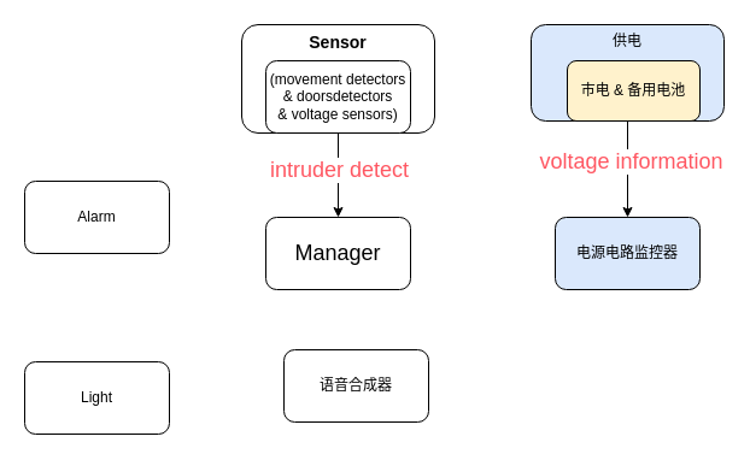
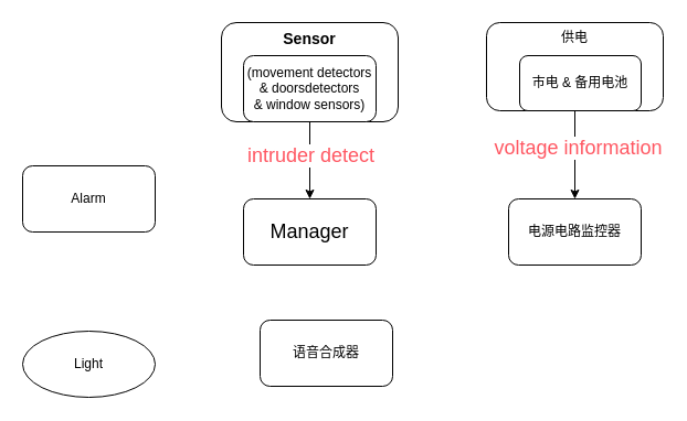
- <mxCell id="4" value="供电" style="rounded=1;whiteSpace=wrap;html=1;verticalAlign=top;movable=0;resizable=0;rotatable=0;deletable=0;editable=0;connectable=0;fillColor=#dae8fc;" vertex="1" parent="1"><mxGeometry x="440" y="20" width="160" height="80" as="geometry" /></mxCell>
+ <mxCell id="4" value="供电" style="rounded=1;whiteSpace=wrap;html=1;verticalAlign=top;movable=0;resizable=0;rotatable=0;deletable=0;editable=0;connectable=0;" vertex="1" parent="1"><mxGeometry x="440" y="20" width="160" height="80" as="geometry" /></mxCell>
- <mxCell id="5" value="市电 &amp;amp; 备用电池" style="rounded=1;whiteSpace=wrap;html=1;movable=0;resizable=0;rotatable=0;deletable=0;editable=0;connectable=0;fillColor=#fff2cc;" vertex="1" parent="1"><mxGeometry x="470" y="50" width="110" height="50" as="geometry" /></mxCell>
+ <mxCell id="5" value="市电 &amp;amp; 备用电池" style="rounded=1;whiteSpace=wrap;html=1;movable=0;resizable=0;rotatable=0;deletable=0;editable=0;connectable=0;" vertex="1" parent="1"><mxGeometry x="470" y="50" width="110" height="50" as="geometry" /></mxCell>
- <mxCell id="10" value="&lt;div&gt;(movement detectors &amp;amp; doorsdetectors&lt;/div&gt;&lt;div&gt;&amp;amp; voltage sensors)&lt;/div&gt;" style="rounded=1;whiteSpace=wrap;html=1;movable=0;resizable=0;rotatable=0;deletable=0;editable=0;connectable=0;" vertex="1" parent="1"><mxGeometry x="220" y="50" width="120" height="60" as="geometry" /></mxCell>
+ <mxCell id="10" value="&lt;div&gt;(movement detectors &amp;amp; doorsdetectors&lt;/div&gt;&lt;div&gt;&amp;amp; window sensors)&lt;/div&gt;" style="rounded=1;whiteSpace=wrap;html=1;movable=0;resizable=0;rotatable=0;deletable=0;editable=0;connectable=0;" vertex="1" parent="1"><mxGeometry x="220" y="50" width="120" height="60" as="geometry" /></mxCell>
- <mxCell id="6" value="电源电路监控器" style="rounded=1;whiteSpace=wrap;html=1;fillColor=#dae8fc;" vertex="1" parent="1"><mxGeometry x="460" y="180" width="120" height="60" as="geometry" /></mxCell>
+ <mxCell id="6" value="电源电路监控器" style="rounded=1;whiteSpace=wrap;html=1;" vertex="1" parent="1"><mxGeometry x="460" y="180" width="120" height="60" as="geometry" /></mxCell>
- <mxCell id="8" value="Light" style="rounded=1;whiteSpace=wrap;html=1;" vertex="1" parent="1"><mxGeometry x="20" y="300" width="120" height="60" as="geometry" /></mxCell>
+ <mxCell id="8" value="Light" style="ellipse;whiteSpace=wrap;html=1;" vertex="1" parent="1"><mxGeometry x="20" y="300" width="120" height="60" as="geometry" /></mxCell>
